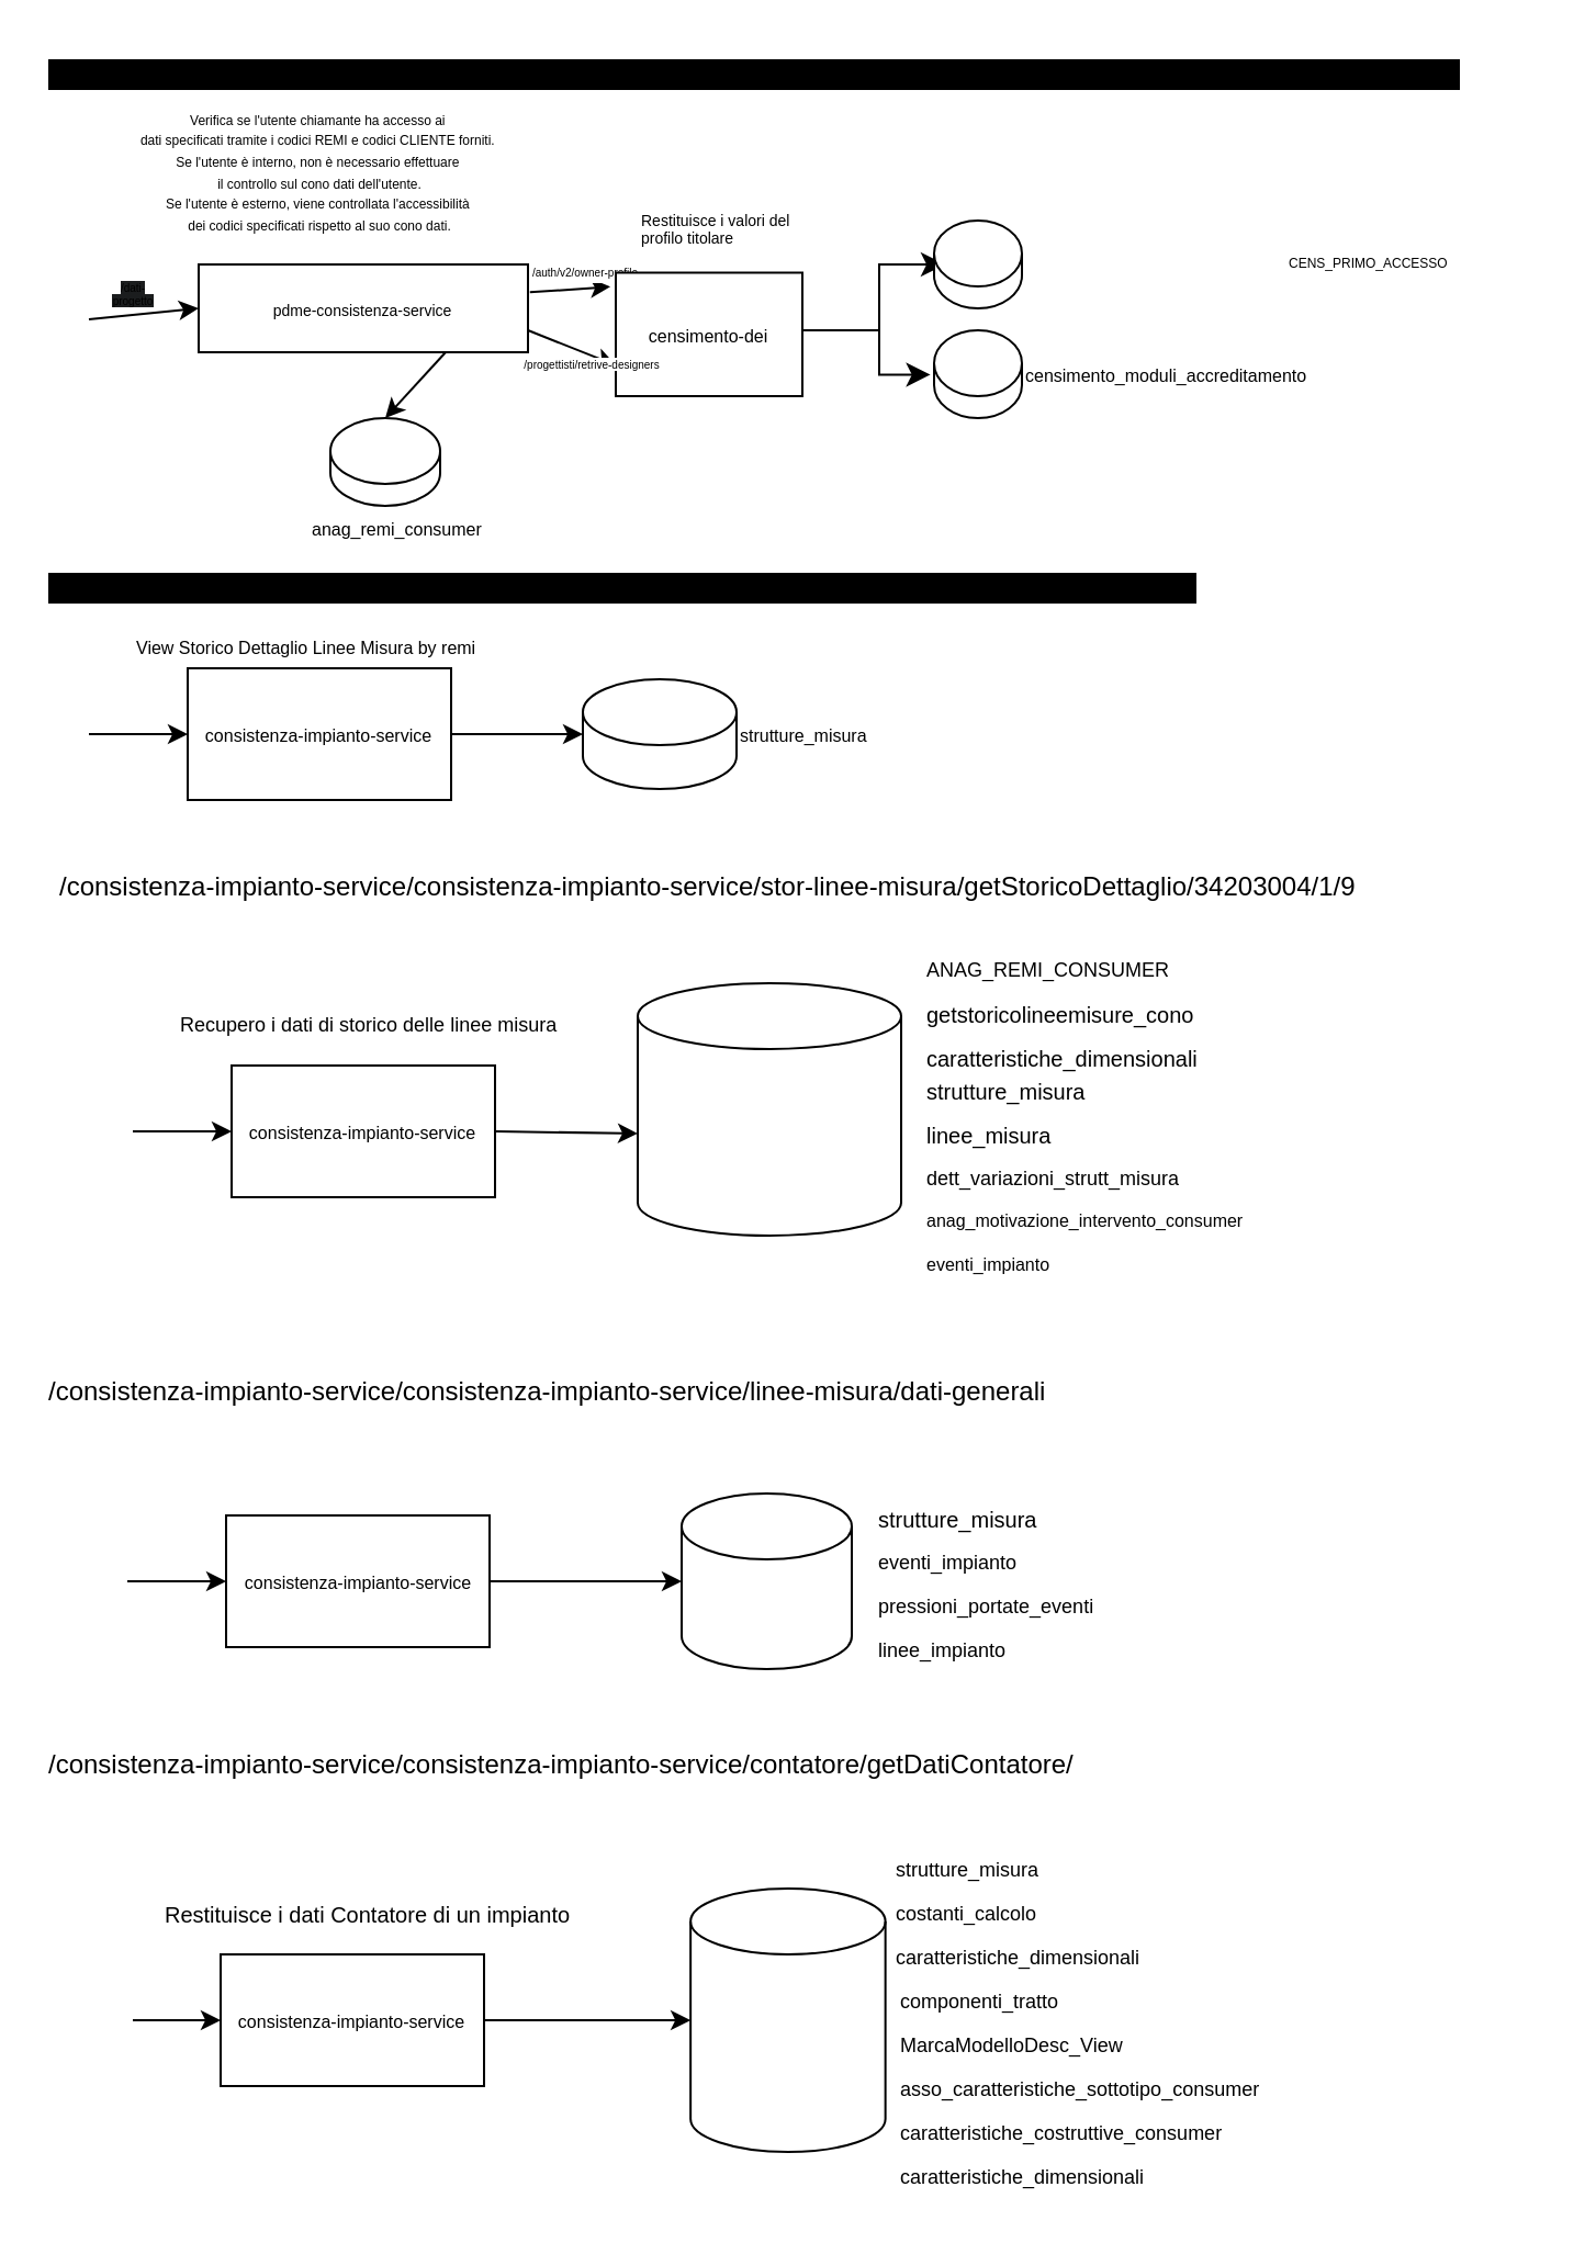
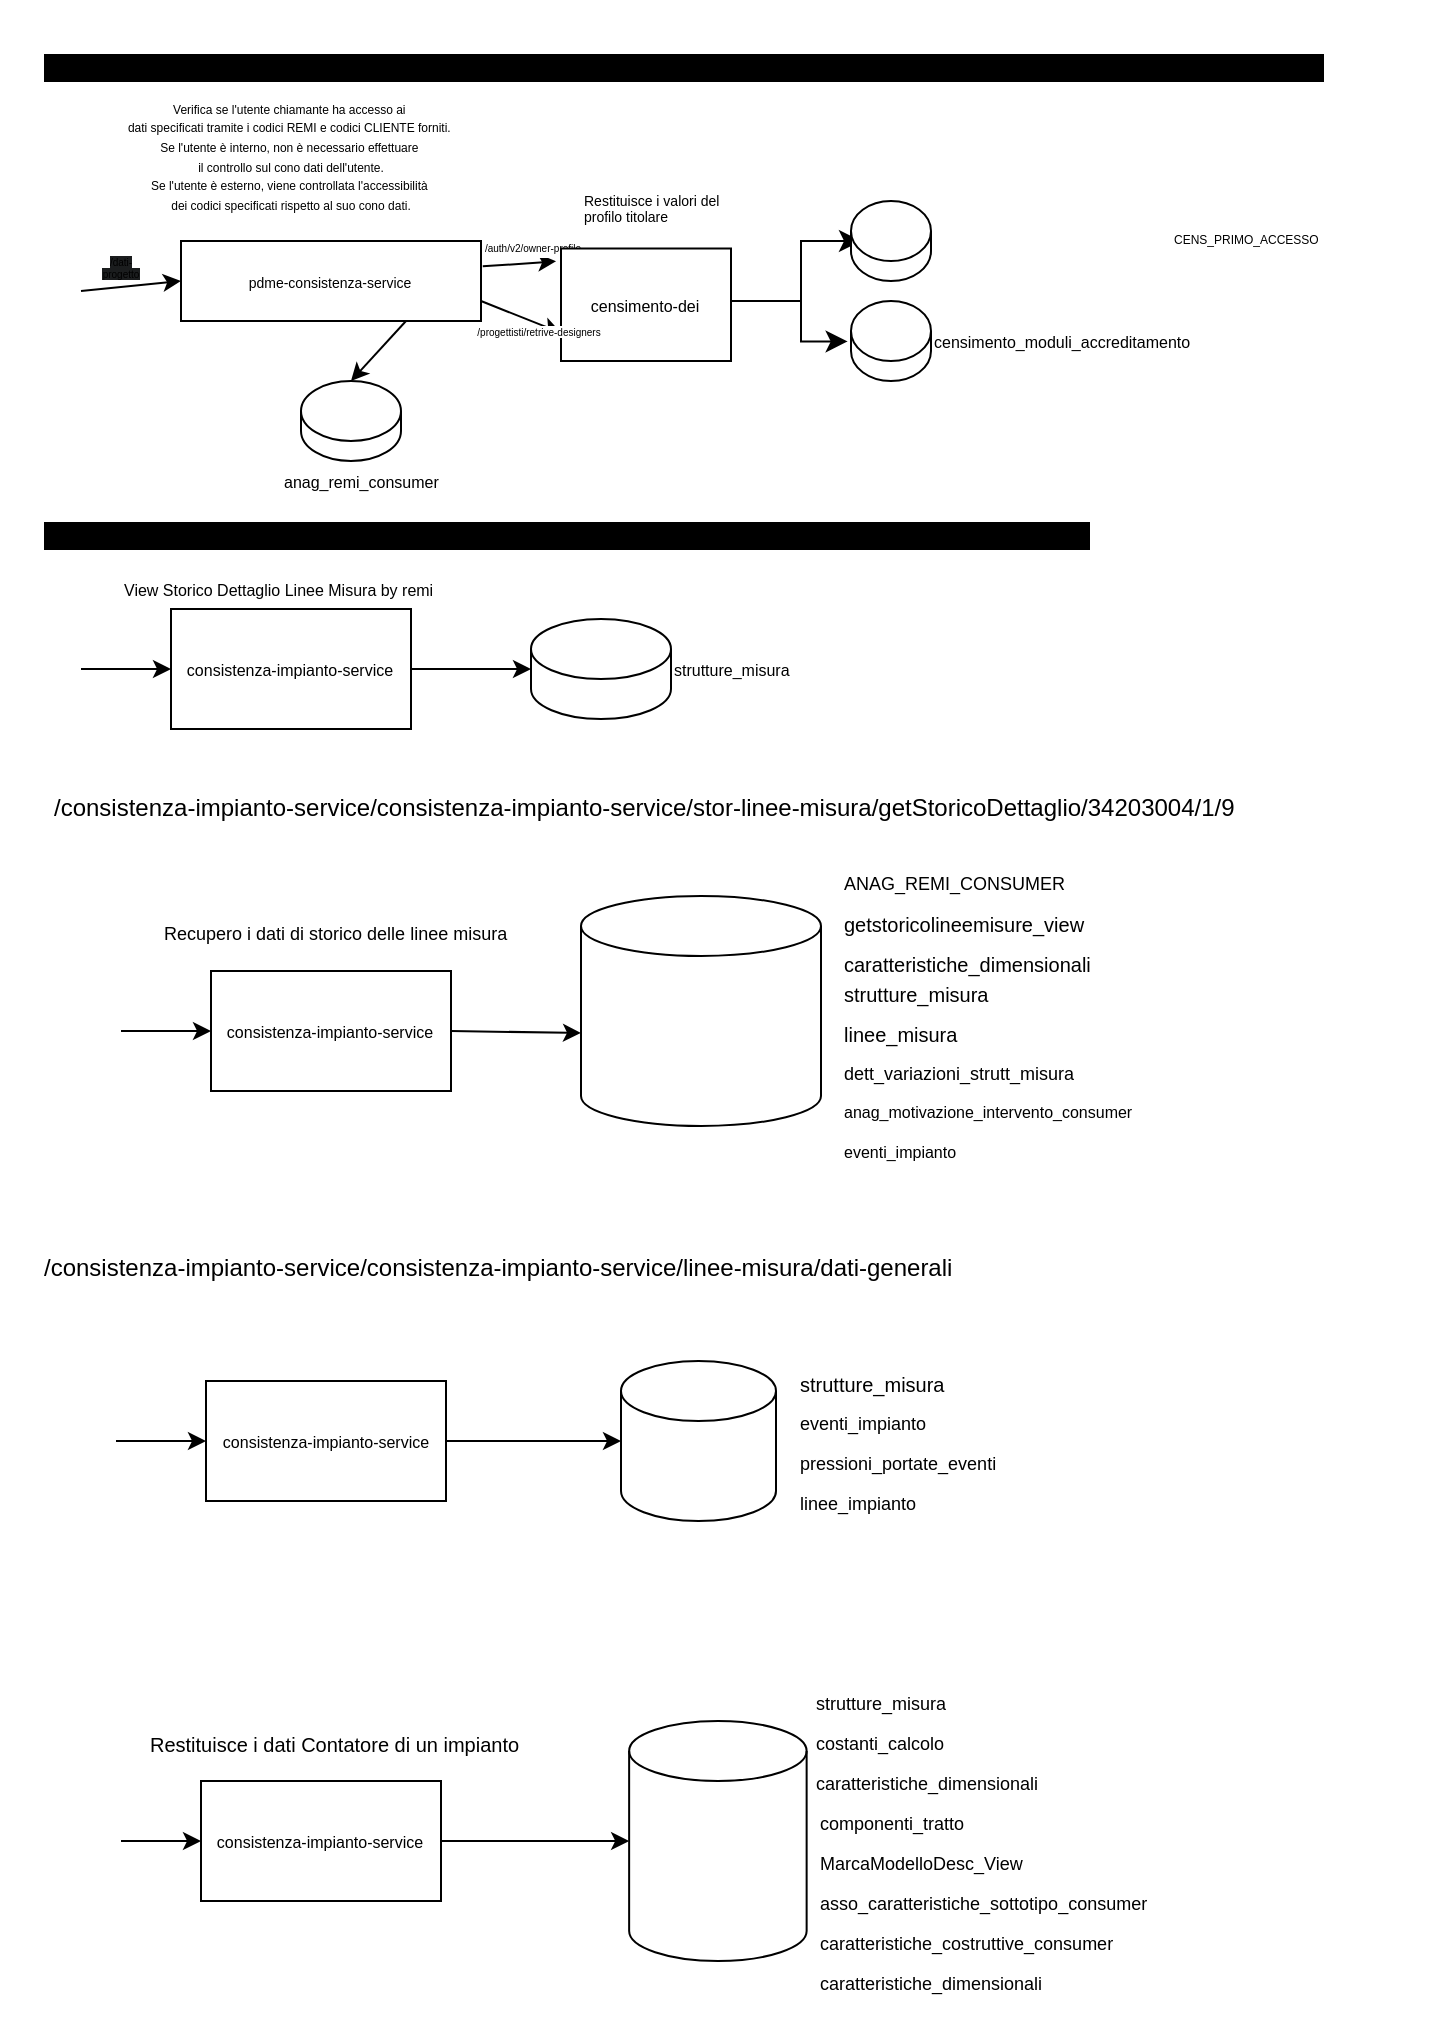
- <mxCell id="21" value="&lt;span style=&quot;background-color: rgb(0, 0, 0);&quot; data-teams=&quot;true&quot;&gt;&lt;font style=&quot;color: light-dark(rgb(0, 0, 0), rgb(0, 0, 0));&quot;&gt;/utente-consistenza-service/pdme-consistenza-service/dati-progetto?codiceRemi=34401601&amp;amp;codiceCliente=0020000016&lt;/font&gt;&lt;/span&gt;" style="text;whiteSpace=wrap;html=1;" vertex="1" parent="1"><mxGeometry y="20" width="670" height="50" as="geometry" x="20" /></mxCell>
+ <mxCell id="21" value="&lt;span style=&quot;background-color: rgb(0, 0, 0);&quot; data-teams=&quot;true&quot;&gt;&lt;font style=&quot;color: light-dark(rgb(0, 0, 0), rgb(0, 0, 0));&quot;&gt;/pdme-consistenza-service/pdme-consistenza-service/dati-progetto?codiceRemi=34401601&amp;amp;codiceCliente=0020000016&lt;/font&gt;&lt;/span&gt;" style="text;whiteSpace=wrap;html=1;" vertex="1" parent="1"><mxGeometry y="20" width="670" height="50" as="geometry" x="20" /></mxCell>
- <mxCell id="35" value="getstoricolineemisure_cono" style="text;whiteSpace=wrap;fontSize=10;" vertex="1" parent="1"><mxGeometry x="420" y="450" width="125" height="20" as="geometry" /></mxCell>
+ <mxCell id="35" value="getstoricolineemisure_view" style="text;whiteSpace=wrap;fontSize=10;" vertex="1" parent="1"><mxGeometry x="420" y="450" width="125" height="20" as="geometry" /></mxCell>
- <mxCell id="52" value="&lt;span data-teams=&quot;true&quot;&gt;/consistenza-impianto-service/consistenza-impianto-service/contatore/getDatiContatore/&lt;/span&gt;" style="text;whiteSpace=wrap;html=1;fontColor=light-dark(#000000,#000000);labelBackgroundColor=light-dark(#FFFFFF,#FFFFFF);" vertex="1" parent="1"><mxGeometry y="790" width="500" height="30" as="geometry" x="20" /></mxCell>
